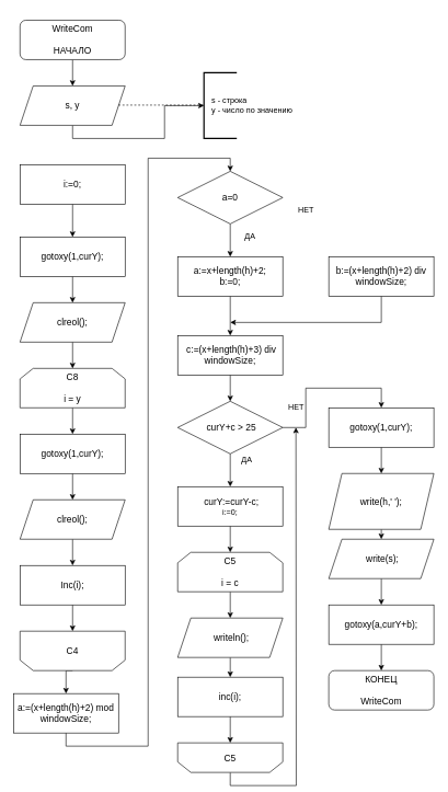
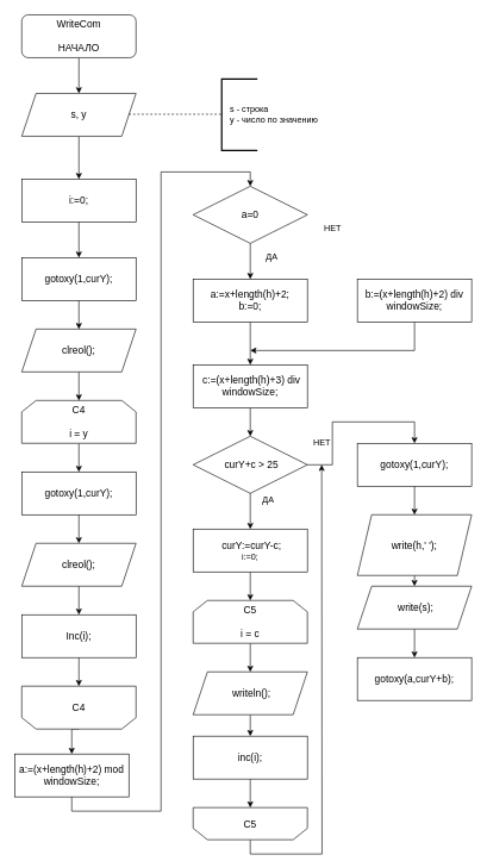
- <mxCell id="3" value="&lt;font style=&quot;font-size: 14px&quot;&gt;WriteCom&lt;br&gt;&lt;br&gt;НАЧАЛО&lt;/font&gt;" style="rounded=1;whiteSpace=wrap;html=1;" vertex="1" parent="1"><mxGeometry x="30" y="30" width="160" height="60" as="geometry" /></mxCell>
+ <mxCell id="3" value="&lt;font style=&quot;font-size: 14px&quot;&gt;WriteCom&lt;br&gt;&lt;br&gt;НАЧАЛО&lt;/font&gt;" style="rounded=1;whiteSpace=wrap;html=1;" vertex="1" parent="1"><mxGeometry x="30" y="20" width="160" height="60" as="geometry" /></mxCell>
- <mxCell id="54" style="edgeStyle=orthogonalEdgeStyle;rounded=0;orthogonalLoop=1;jettySize=auto;html=1;exitX=0.5;exitY=1;exitDx=0;exitDy=0;" edge="1" parent="1" source="55" target="56"><mxGeometry relative="1" as="geometry" /></mxCell>
+ <mxCell id="54" style="edgeStyle=orthogonalEdgeStyle;rounded=0;orthogonalLoop=1;jettySize=auto;html=1;exitX=0.5;exitY=1;exitDx=0;exitDy=0;entryX=0.5;entryY=0;entryDx=0;entryDy=0;" edge="1" parent="1" source="55" target="59"><mxGeometry relative="1" as="geometry" /></mxCell>
- <mxCell id="9" value="&lt;font style=&quot;font-size: 14px&quot;&gt;C8&lt;br&gt;&lt;br&gt;i = y&lt;/font&gt;" style="shape=loopLimit;whiteSpace=wrap;html=1;" vertex="1" parent="1"><mxGeometry x="30" y="560" width="160" height="60" as="geometry" /></mxCell>
+ <mxCell id="9" value="&lt;font style=&quot;font-size: 14px&quot;&gt;C4&lt;br&gt;&lt;br&gt;i = y&lt;/font&gt;" style="shape=loopLimit;whiteSpace=wrap;html=1;" vertex="1" parent="1"><mxGeometry x="30" y="560" width="160" height="60" as="geometry" /></mxCell>
- <mxCell id="51" style="edgeStyle=orthogonalEdgeStyle;rounded=0;orthogonalLoop=1;jettySize=auto;html=1;exitX=0.5;exitY=1;exitDx=0;exitDy=0;entryX=0.5;entryY=0;entryDx=0;entryDy=0;" edge="1" parent="1" source="52" target="53"><mxGeometry relative="1" as="geometry" /></mxCell>
- <mxCell id="53" value="&lt;font style=&quot;font-size: 14px&quot;&gt;КОНЕЦ&lt;br&gt;&lt;br&gt;WriteCom&lt;br&gt;&lt;/font&gt;" style="rounded=1;whiteSpace=wrap;html=1;" vertex="1" parent="1"><mxGeometry x="500" y="1020" width="160" height="60" as="geometry" /></mxCell>
